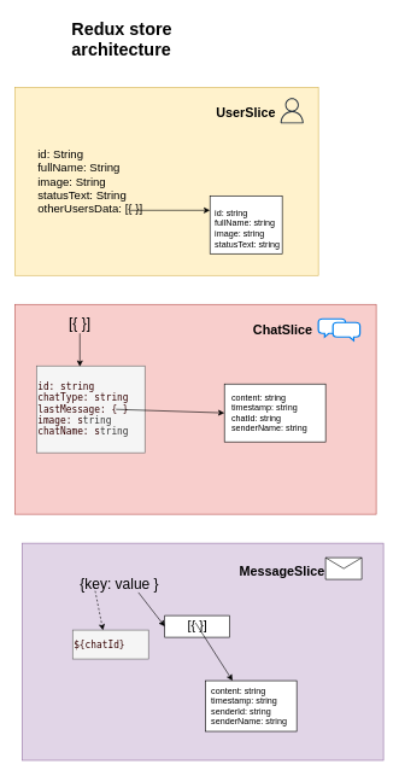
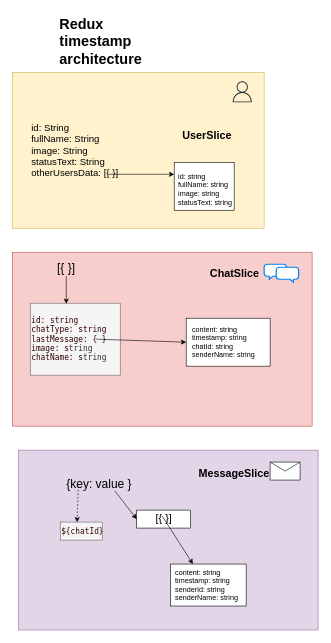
- <mxCell id="29" value="&lt;h1&gt;Redux store architecture&lt;/h1&gt;" style="text;html=1;strokeColor=none;fillColor=none;spacing=5;spacingTop=-20;whiteSpace=wrap;overflow=hidden;rounded=0;" vertex="1" parent="1"><mxGeometry x="94" y="20" width="190" height="120" as="geometry" /></mxCell>
+ <mxCell id="29" value="&lt;h1&gt;Redux timestamp architecture&lt;/h1&gt;" style="text;html=1;strokeColor=none;fillColor=none;spacing=5;spacingTop=-20;whiteSpace=wrap;overflow=hidden;rounded=0;" vertex="1" parent="1"><mxGeometry x="94" y="20" width="190" height="120" as="geometry" /></mxCell>
- <mxCell id="5" value="&lt;b&gt;&lt;font style=&quot;font-size: 18px;&quot;&gt;UserSlice&lt;/font&gt;&lt;/b&gt;" style="text;html=1;strokeColor=none;fillColor=none;align=center;verticalAlign=middle;whiteSpace=wrap;rounded=0;" vertex="1" parent="1"><mxGeometry x="310" y="140" width="60" height="30" as="geometry" /></mxCell>
+ <mxCell id="5" value="&lt;b&gt;&lt;font style=&quot;font-size: 18px;&quot;&gt;UserSlice&lt;/font&gt;&lt;/b&gt;" style="text;html=1;strokeColor=none;fillColor=none;align=center;verticalAlign=middle;whiteSpace=wrap;rounded=0;" vertex="1" parent="1"><mxGeometry x="315" y="210" width="60" height="30" as="geometry" /></mxCell>
- <mxCell id="22" value="&lt;div style=&quot;&quot;&gt;&lt;pre style=&quot;font-family: &amp;quot;JetBrains Mono&amp;quot;, monospace; font-size: 9.8pt;&quot;&gt;&lt;font color=&quot;#330000&quot;&gt;${chatId}&lt;/font&gt;&lt;/pre&gt;&lt;/div&gt;" style="text;html=1;align=left;verticalAlign=middle;whiteSpace=wrap;rounded=0;fillColor=#f5f5f5;strokeColor=#666666;fontColor=#333333;" vertex="1" parent="1"><mxGeometry x="100" y="870" width="105" height="40" as="geometry" /></mxCell>
+ <mxCell id="22" value="&lt;div style=&quot;&quot;&gt;&lt;pre style=&quot;font-family: &amp;quot;JetBrains Mono&amp;quot;, monospace; font-size: 9.8pt;&quot;&gt;&lt;font color=&quot;#330000&quot;&gt;${chatId}&lt;/font&gt;&lt;/pre&gt;&lt;/div&gt;" style="text;html=1;align=left;verticalAlign=middle;whiteSpace=wrap;rounded=0;fillColor=#f5f5f5;strokeColor=#666666;fontColor=#333333;" vertex="1" parent="1"><mxGeometry x="100" y="870" width="70" height="30" as="geometry" /></mxCell>
